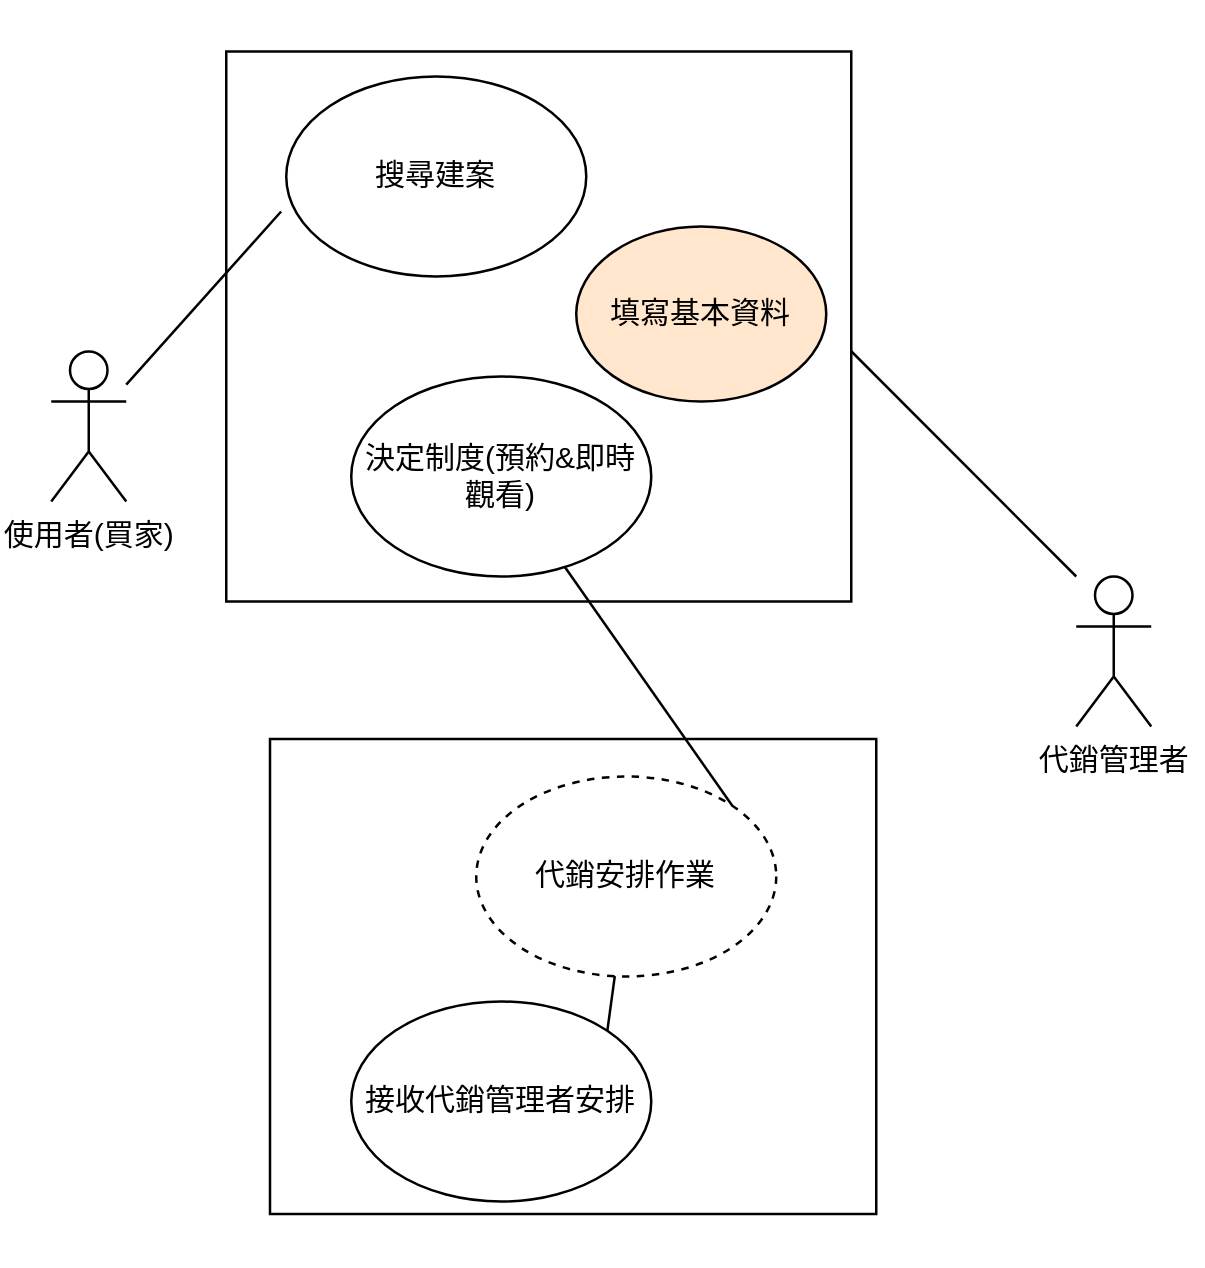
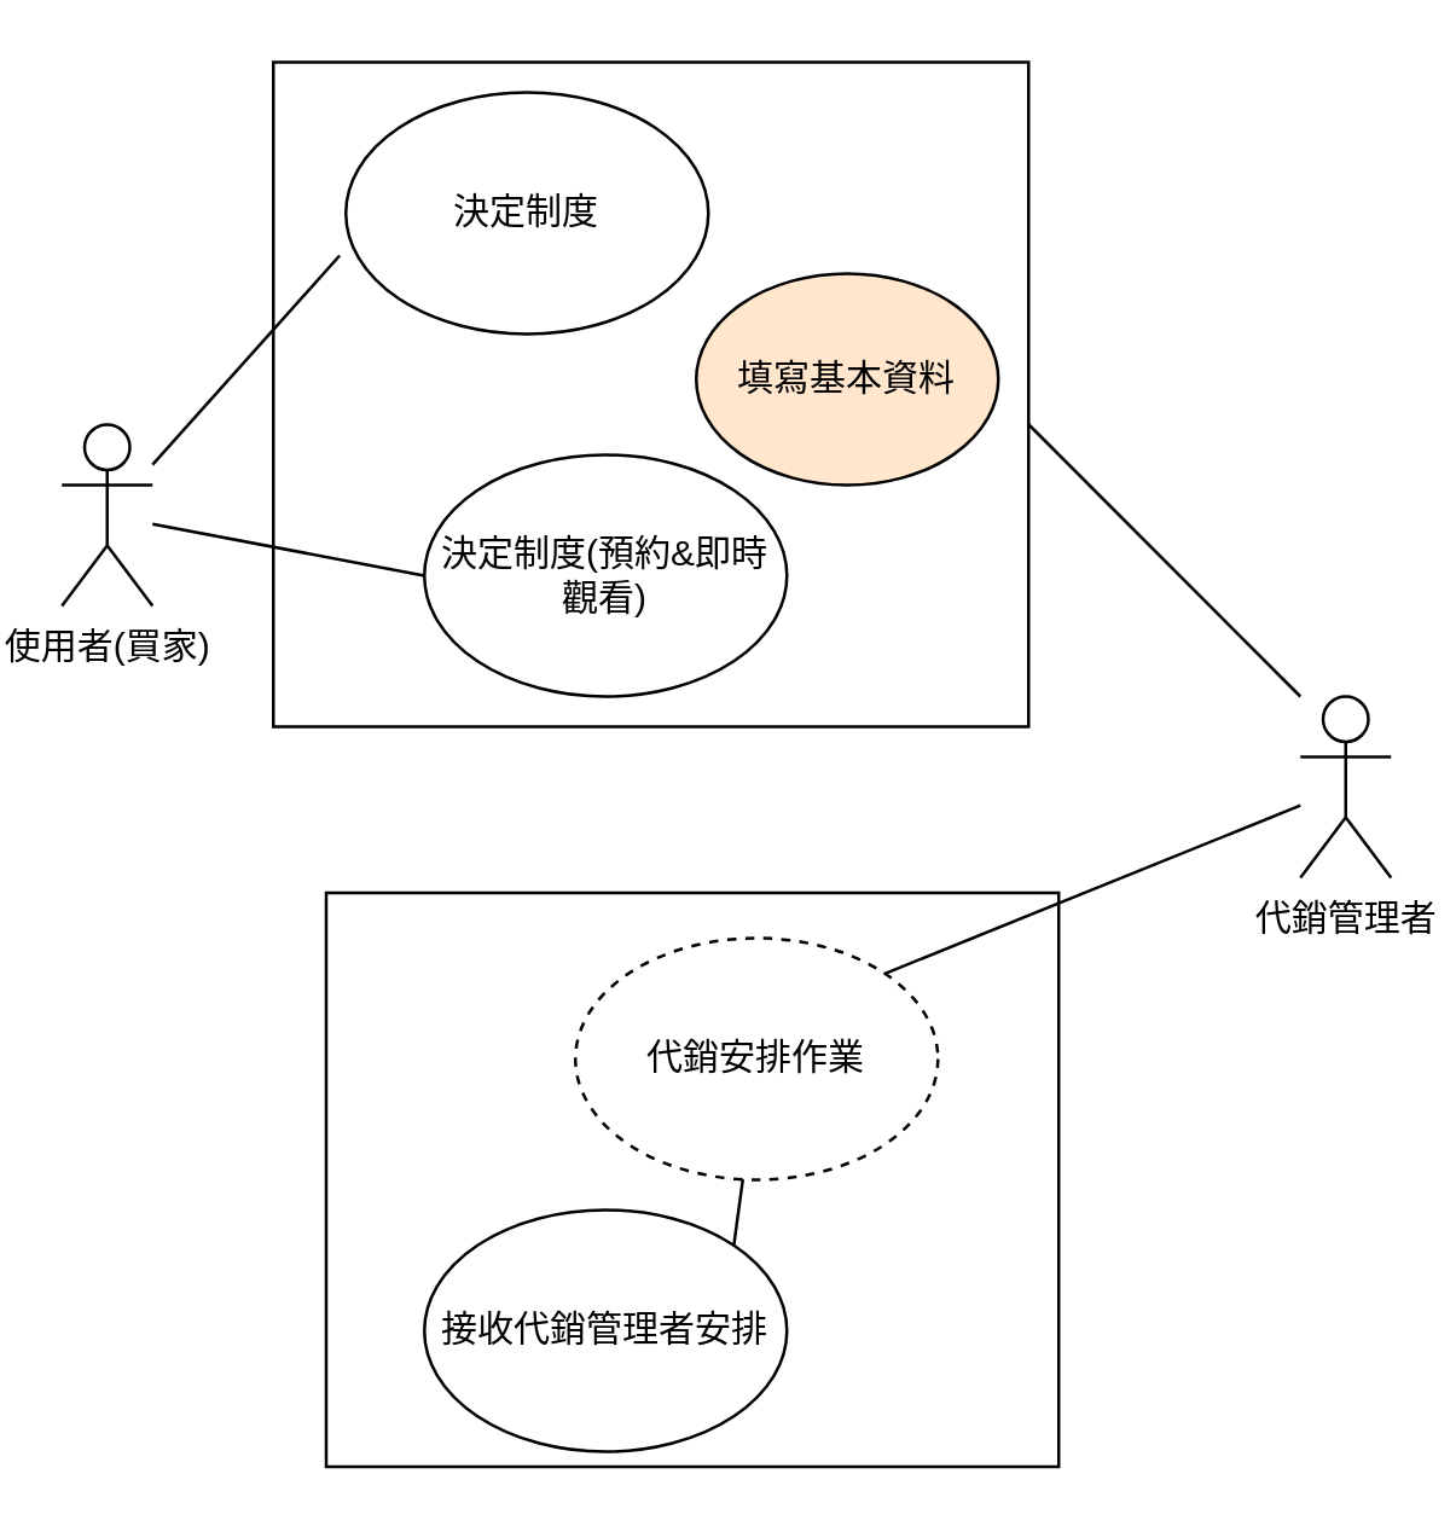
- <mxCell id="5" value="搜尋建案" style="ellipse;whiteSpace=wrap;html=1;" parent="1" vertex="1"><mxGeometry x="114" y="30" width="120" height="80" as="geometry" /></mxCell>
+ <mxCell id="5" value="決定制度" style="ellipse;whiteSpace=wrap;html=1;" parent="1" vertex="1"><mxGeometry x="114" y="30" width="120" height="80" as="geometry" /></mxCell>
+ <mxCell id="8" value="" style="endArrow=none;html=1;entryX=0;entryY=0.5;entryDx=0;entryDy=0;" parent="1" source="4" target="6" edge="1"><mxGeometry width="50" height="50" relative="1" as="geometry"><mxPoint x="210" y="260" as="sourcePoint" /><mxPoint x="260" y="210" as="targetPoint" /></mxGeometry></mxCell>
- <mxCell id="12" value="" style="endArrow=none;html=1;exitX=1;exitY=0;exitDx=0;exitDy=0;" parent="1" source="10" target="6" edge="1"><mxGeometry width="50" height="50" relative="1" as="geometry"><mxPoint x="210" y="260" as="sourcePoint" /><mxPoint x="520" y="250" as="targetPoint" /></mxGeometry></mxCell>
+ <mxCell id="12" value="" style="endArrow=none;html=1;exitX=1;exitY=0;exitDx=0;exitDy=0;" parent="1" source="10" target="9" edge="1"><mxGeometry width="50" height="50" relative="1" as="geometry"><mxPoint x="210" y="260" as="sourcePoint" /><mxPoint x="520" y="250" as="targetPoint" /></mxGeometry></mxCell>
